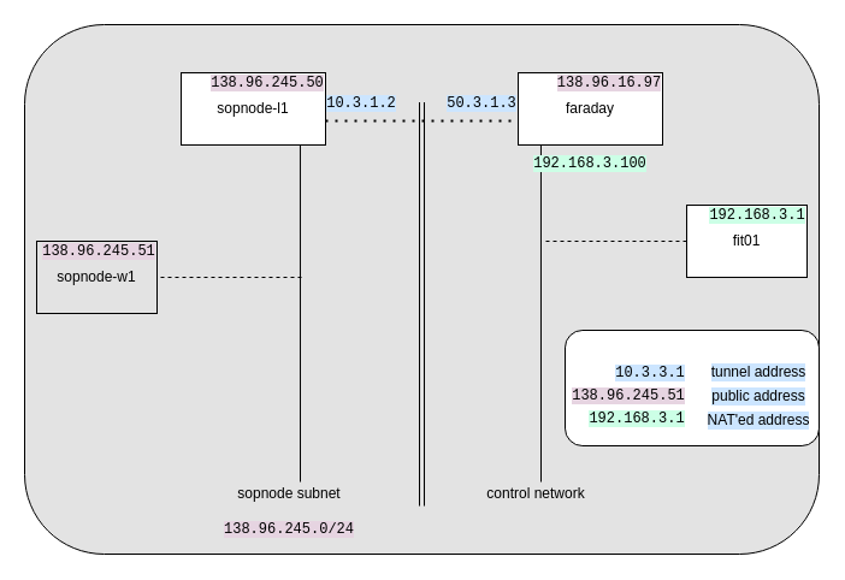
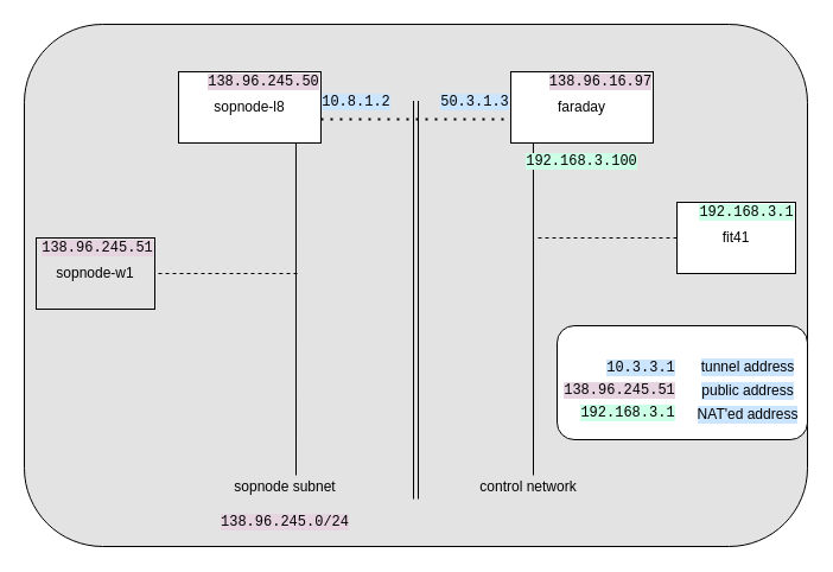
- <mxCell id="11" value="&lt;font face=&quot;Courier New&quot; style=&quot;background-color: rgb(204 , 229 , 255)&quot;&gt;10.3.1.2&lt;/font&gt;" style="text;html=1;strokeColor=none;fillColor=none;align=center;verticalAlign=middle;whiteSpace=wrap;rounded=0;" parent="1" vertex="1"><mxGeometry x="270" y="70" width="60" height="30" as="geometry" /></mxCell>
+ <mxCell id="11" value="&lt;font face=&quot;Courier New&quot; style=&quot;background-color: rgb(204 , 229 , 255)&quot;&gt;10.8.1.2&lt;/font&gt;" style="text;html=1;strokeColor=none;fillColor=none;align=center;verticalAlign=middle;whiteSpace=wrap;rounded=0;" parent="1" vertex="1"><mxGeometry x="270" y="70" width="60" height="30" as="geometry" /></mxCell>
- <mxCell id="9" value="sopnode-l1" style="rounded=0;whiteSpace=wrap;html=1;" parent="1" vertex="1"><mxGeometry x="150" y="60" width="120" height="60" as="geometry" /></mxCell>
+ <mxCell id="9" value="sopnode-l8" style="rounded=0;whiteSpace=wrap;html=1;" parent="1" vertex="1"><mxGeometry x="150" y="60" width="120" height="60" as="geometry" /></mxCell>
- <mxCell id="6" value="fit01" style="rounded=0;whiteSpace=wrap;html=1;" parent="1" vertex="1"><mxGeometry x="570" y="170" width="100" height="60" as="geometry" /></mxCell>
+ <mxCell id="6" value="fit41" style="rounded=0;whiteSpace=wrap;html=1;" parent="1" vertex="1"><mxGeometry x="570" y="170" width="100" height="60" as="geometry" /></mxCell>
